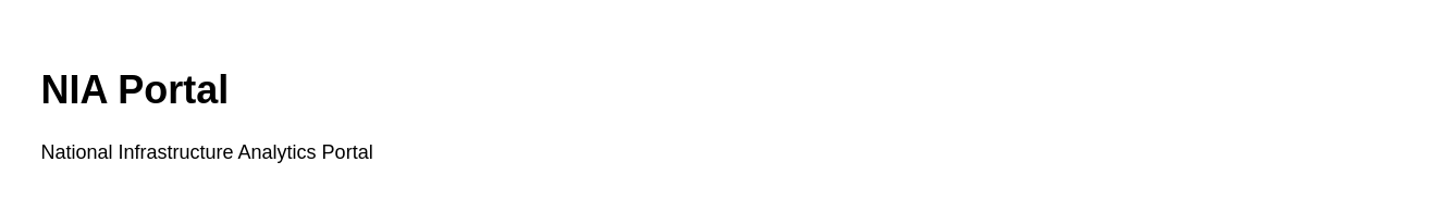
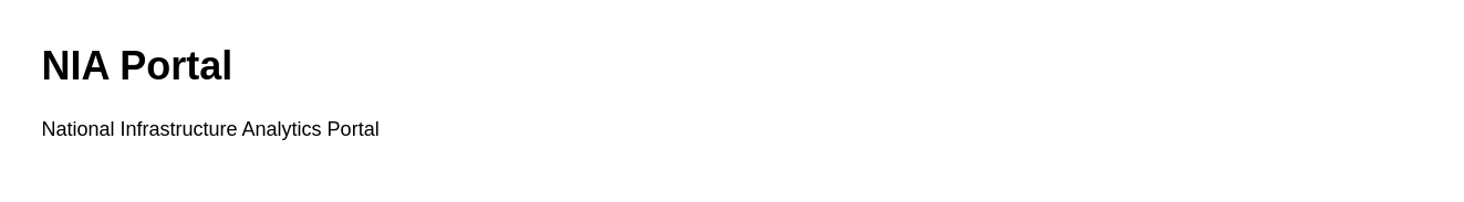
- <mxCell id="2" value="&lt;h1&gt;NIA Portal&lt;/h1&gt;&lt;p&gt;National Infrastructure Analytics Portal&lt;/p&gt;" style="text;html=1;strokeColor=none;fillColor=none;spacing=5;spacingTop=-20;whiteSpace=wrap;overflow=hidden;rounded=0;" vertex="1" parent="1"><mxGeometry x="20" y="35" width="840" height="80" as="geometry" /></mxCell>
+ <mxCell id="2" value="&lt;h1&gt;NIA Portal&lt;/h1&gt;&lt;p&gt;National Infrastructure Analytics Portal&lt;/p&gt;" style="text;html=1;strokeColor=none;fillColor=none;spacing=5;spacingTop=-20;whiteSpace=wrap;overflow=hidden;rounded=0;" vertex="1" parent="1"><mxGeometry width="840" height="80" as="geometry" x="20" y="20" /></mxCell>
